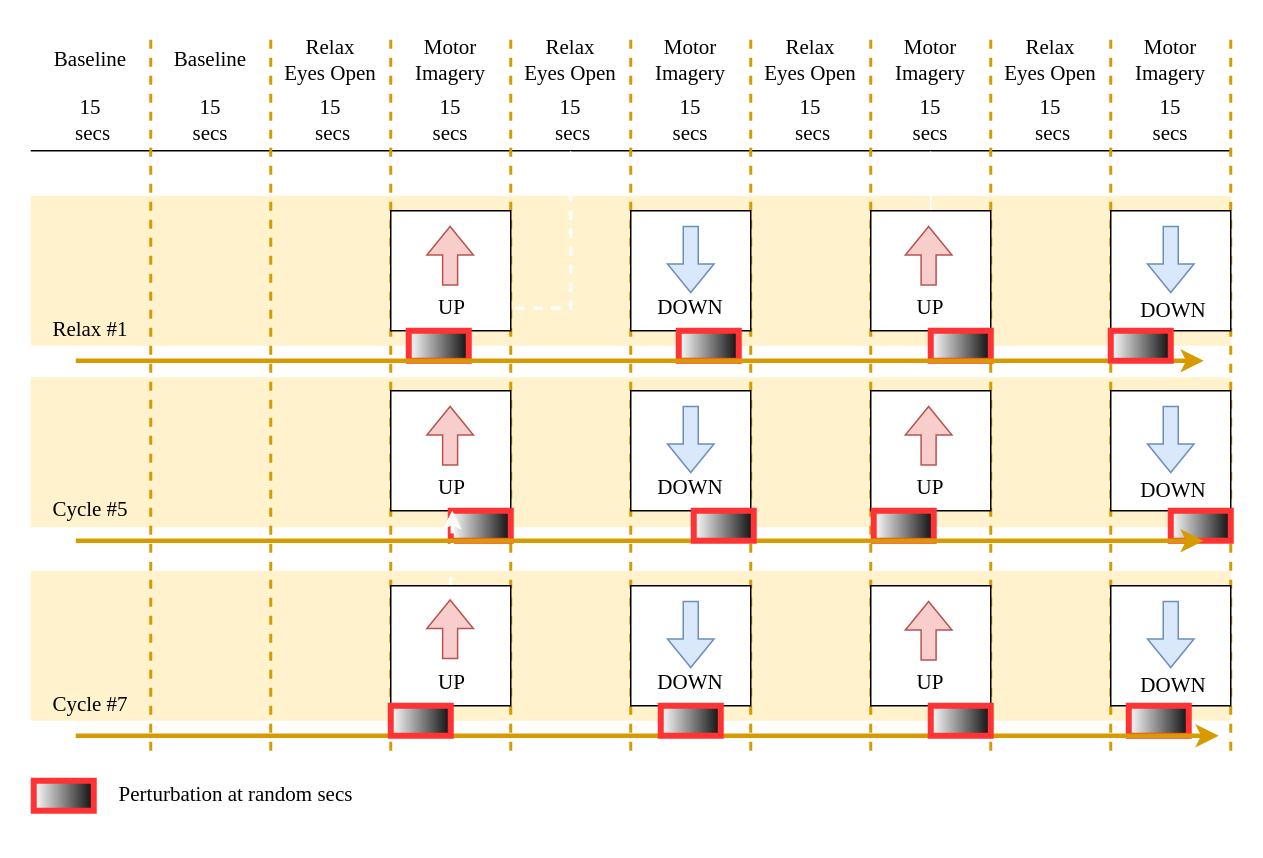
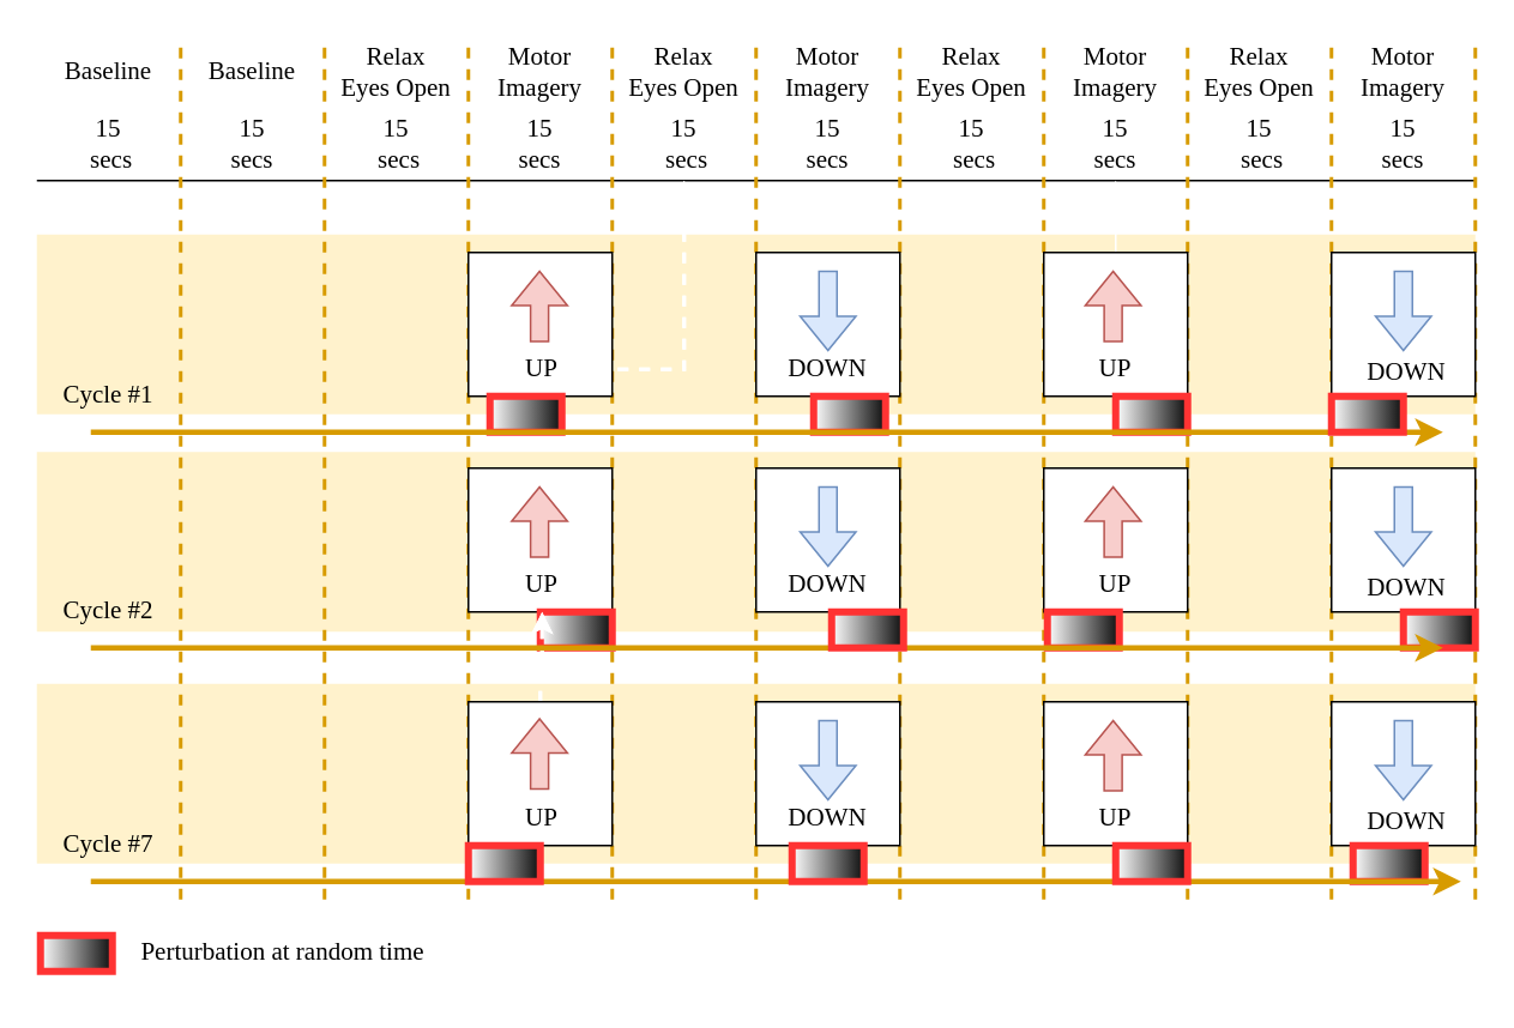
- <mxCell id="79" value="&lt;span style=&quot;font-size: 14px;&quot;&gt;Relax #1&lt;/span&gt;" style="text;html=1;strokeColor=none;fillColor=none;align=center;verticalAlign=middle;whiteSpace=wrap;rounded=0;fontSize=10;fontFamily=Times New Roman;" parent="1" vertex="1"><mxGeometry x="20" y="200" width="80" height="40" as="geometry" /></mxCell>
+ <mxCell id="79" value="&lt;span style=&quot;font-size: 14px;&quot;&gt;Cycle #1&lt;/span&gt;" style="text;html=1;strokeColor=none;fillColor=none;align=center;verticalAlign=middle;whiteSpace=wrap;rounded=0;fontSize=10;fontFamily=Times New Roman;" parent="1" vertex="1"><mxGeometry x="20" y="200" width="80" height="40" as="geometry" /></mxCell>
- <mxCell id="5" value="&lt;span style=&quot;font-size: 14px;&quot;&gt;Cycle #5&lt;/span&gt;" style="text;html=1;strokeColor=none;fillColor=none;align=center;verticalAlign=middle;whiteSpace=wrap;rounded=0;fontSize=10;fontFamily=Times New Roman;" parent="1" vertex="1"><mxGeometry x="20" y="320" width="80" height="40" as="geometry" /></mxCell>
+ <mxCell id="5" value="&lt;span style=&quot;font-size: 14px;&quot;&gt;Cycle #2&lt;/span&gt;" style="text;html=1;strokeColor=none;fillColor=none;align=center;verticalAlign=middle;whiteSpace=wrap;rounded=0;fontSize=10;fontFamily=Times New Roman;" parent="1" vertex="1"><mxGeometry x="20" y="320" width="80" height="40" as="geometry" /></mxCell>
- <mxCell id="103" value="&lt;span style=&quot;font-size: 14px;&quot;&gt;Perturbation at random secs&lt;/span&gt;" style="text;html=1;strokeColor=none;fillColor=none;align=center;verticalAlign=middle;whiteSpace=wrap;rounded=0;fontSize=10;fontFamily=Times New Roman;" parent="1" vertex="1"><mxGeometry x="62" y="510" width="190" height="40" as="geometry" /></mxCell>
+ <mxCell id="103" value="&lt;span style=&quot;font-size: 14px;&quot;&gt;Perturbation at random time&lt;/span&gt;" style="text;html=1;strokeColor=none;fillColor=none;align=center;verticalAlign=middle;whiteSpace=wrap;rounded=0;fontSize=10;fontFamily=Times New Roman;" parent="1" vertex="1"><mxGeometry x="62" y="510" width="190" height="40" as="geometry" /></mxCell>
